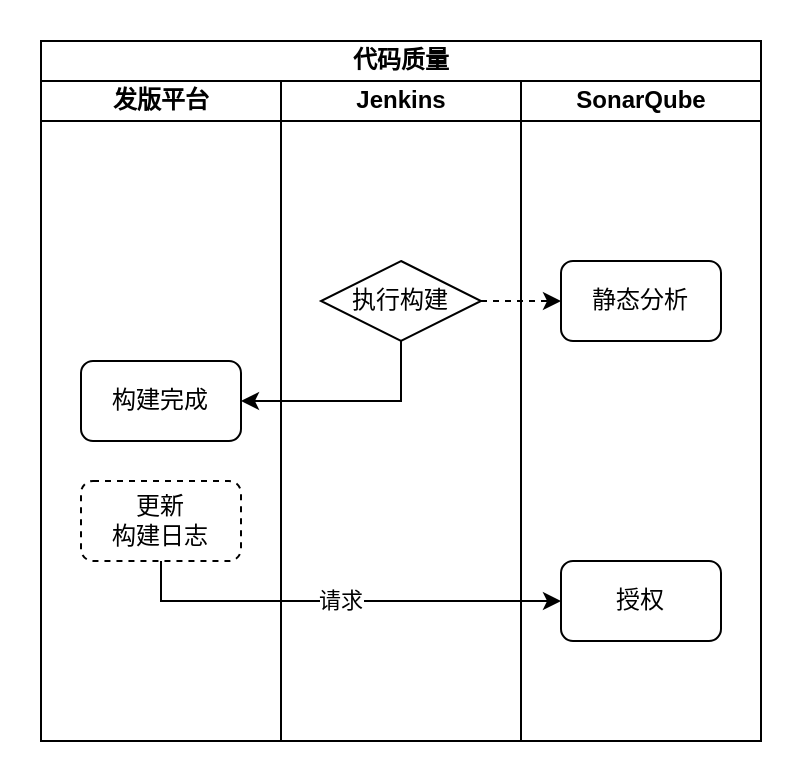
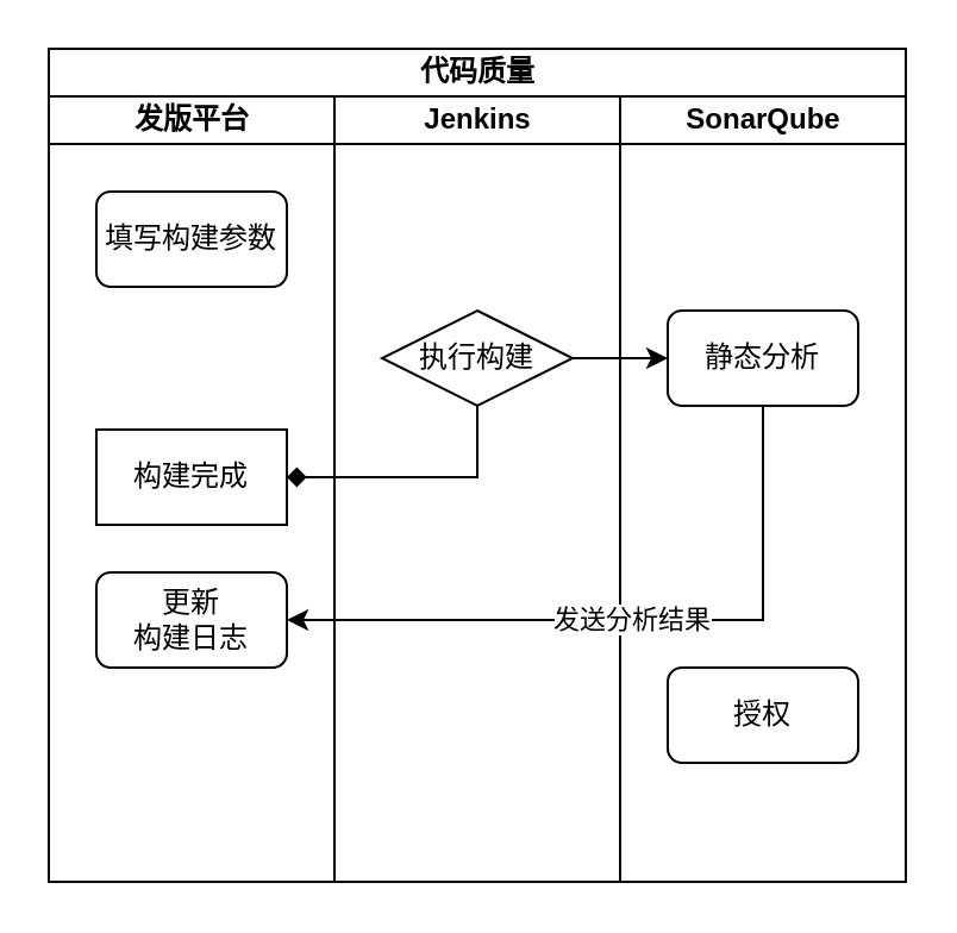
+ <mxCell id="15" value="填写构建参数" style="rounded=1;whiteSpace=wrap;html=1;" parent="1" vertex="1"><mxGeometry x="40" y="80" width="80" height="40" as="geometry" /></mxCell>
- <mxCell id="11" style="edgeStyle=orthogonalEdgeStyle;rounded=0;orthogonalLoop=1;jettySize=auto;html=1;dashed=1;" parent="2" source="7" target="9" edge="1"><mxGeometry relative="1" as="geometry" /></mxCell>
+ <mxCell id="11" style="edgeStyle=orthogonalEdgeStyle;rounded=0;orthogonalLoop=1;jettySize=auto;html=1;dashed=0;" parent="2" source="7" target="9" edge="1"><mxGeometry relative="1" as="geometry" /></mxCell>
- <mxCell id="4" value="&lt;div&gt;构建完成&lt;/div&gt;" style="rounded=1;whiteSpace=wrap;html=1;" parent="3" vertex="1"><mxGeometry x="20" y="140" width="80" height="40" as="geometry" /></mxCell>
+ <mxCell id="4" value="&lt;div&gt;构建完成&lt;/div&gt;" style="whiteSpace=wrap;html=1;rounded=0;" parent="3" vertex="1"><mxGeometry x="20" y="140" width="80" height="40" as="geometry" /></mxCell>
- <mxCell id="12" style="edgeStyle=orthogonalEdgeStyle;rounded=0;orthogonalLoop=1;jettySize=auto;html=1;entryX=1;entryY=0.5;entryDx=0;entryDy=0;jumpStyle=none;" parent="2" source="7" target="4" edge="1"><mxGeometry relative="1" as="geometry"><Array as="points"><mxPoint x="180" y="180" /></Array></mxGeometry></mxCell>
+ <mxCell id="12" style="edgeStyle=orthogonalEdgeStyle;rounded=0;orthogonalLoop=1;jettySize=auto;html=1;entryX=1;entryY=0.5;entryDx=0;entryDy=0;jumpStyle=none;endArrow=diamond;" parent="2" source="7" target="4" edge="1"><mxGeometry relative="1" as="geometry"><Array as="points"><mxPoint x="180" y="180" /></Array></mxGeometry></mxCell>
+ <mxCell id="13" value="发送分析结果" style="edgeStyle=orthogonalEdgeStyle;rounded=0;orthogonalLoop=1;jettySize=auto;html=1;entryX=1;entryY=0.5;entryDx=0;entryDy=0;" edge="1" parent="2" source="9" target="5"><mxGeometry relative="1" as="geometry"><Array as="points"><mxPoint x="300" y="240" /></Array></mxGeometry></mxCell>
- <mxCell id="5" value="&lt;div&gt;更新&lt;/div&gt;&lt;div&gt;构建日志&lt;/div&gt;" style="rounded=1;whiteSpace=wrap;html=1;dashed=1;" parent="3" vertex="1"><mxGeometry x="20" y="200" width="80" height="40" as="geometry" /></mxCell>
+ <mxCell id="5" value="&lt;div&gt;更新&lt;/div&gt;&lt;div&gt;构建日志&lt;/div&gt;" style="rounded=1;whiteSpace=wrap;html=1;" parent="3" vertex="1"><mxGeometry x="20" y="200" width="80" height="40" as="geometry" /></mxCell>
- <mxCell id="14" value="请求" style="edgeStyle=orthogonalEdgeStyle;rounded=0;orthogonalLoop=1;jettySize=auto;html=1;entryX=0;entryY=0.5;entryDx=0;entryDy=0;" edge="1" parent="2" source="5" target="10"><mxGeometry relative="1" as="geometry"><Array as="points"><mxPoint x="60" y="280" /></Array></mxGeometry></mxCell>
